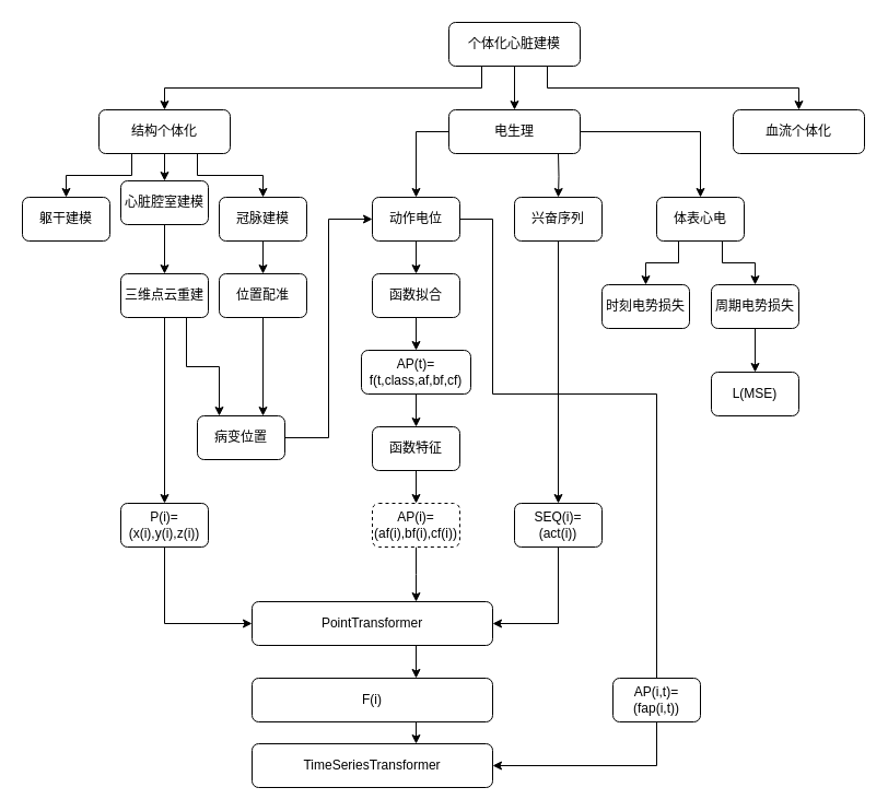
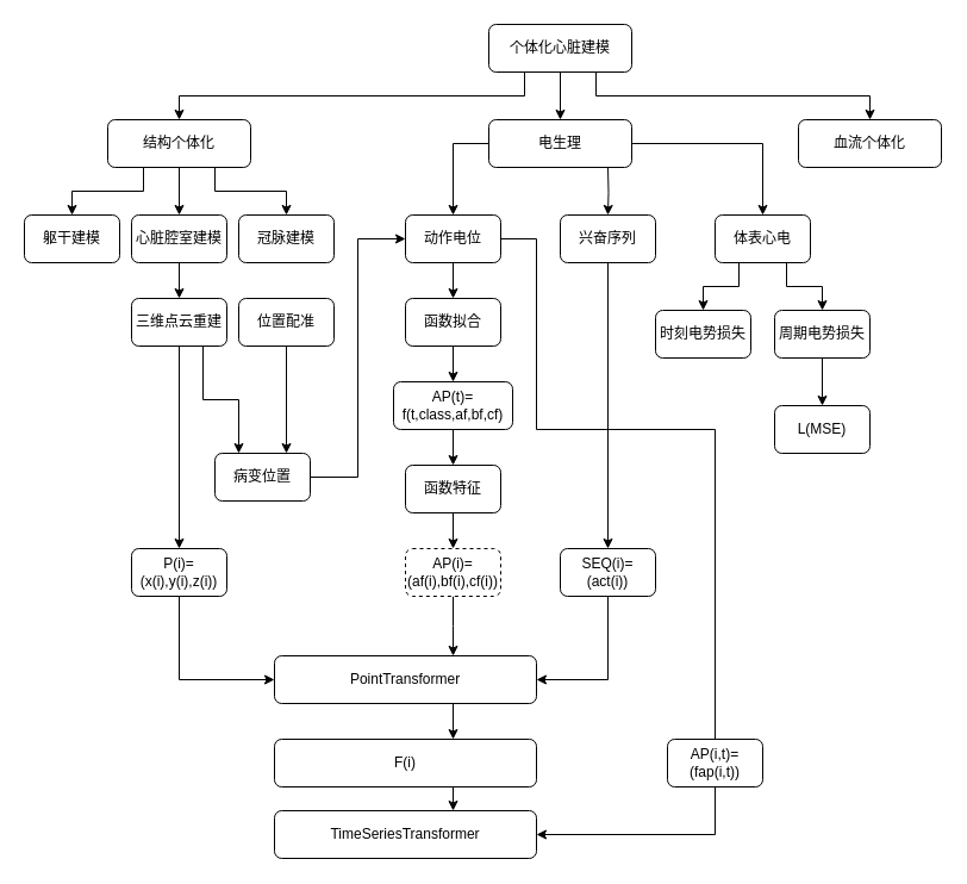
- <mxCell id="17" value="心脏腔室建模" style="rounded=1;whiteSpace=wrap;html=1;fontSize=12;glass=0;strokeWidth=1;shadow=0;" parent="1" vertex="1"><mxGeometry x="110" y="165" width="80" height="40" as="geometry" /></mxCell>
+ <mxCell id="17" value="心脏腔室建模" style="rounded=1;whiteSpace=wrap;html=1;fontSize=12;glass=0;strokeWidth=1;shadow=0;" parent="1" vertex="1"><mxGeometry x="110" y="180" width="80" height="40" as="geometry" /></mxCell>
- <mxCell id="18" style="edgeStyle=orthogonalEdgeStyle;rounded=0;orthogonalLoop=1;jettySize=auto;html=1;exitX=0.5;exitY=1;exitDx=0;exitDy=0;entryX=0.5;entryY=0;entryDx=0;entryDy=0;" edge="1" parent="1" source="19" target="55"><mxGeometry relative="1" as="geometry" /></mxCell>
